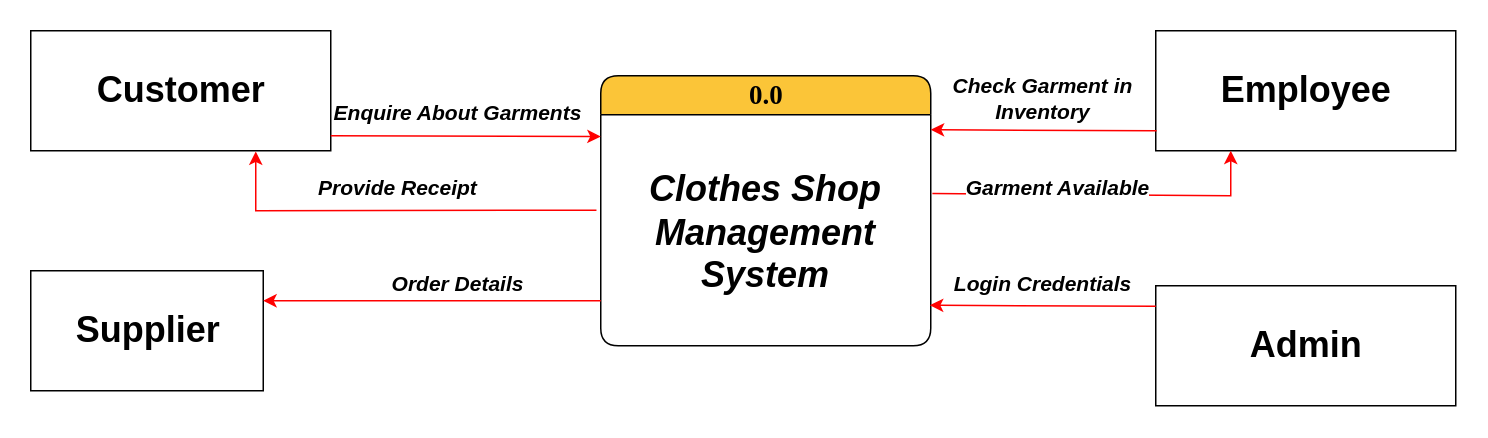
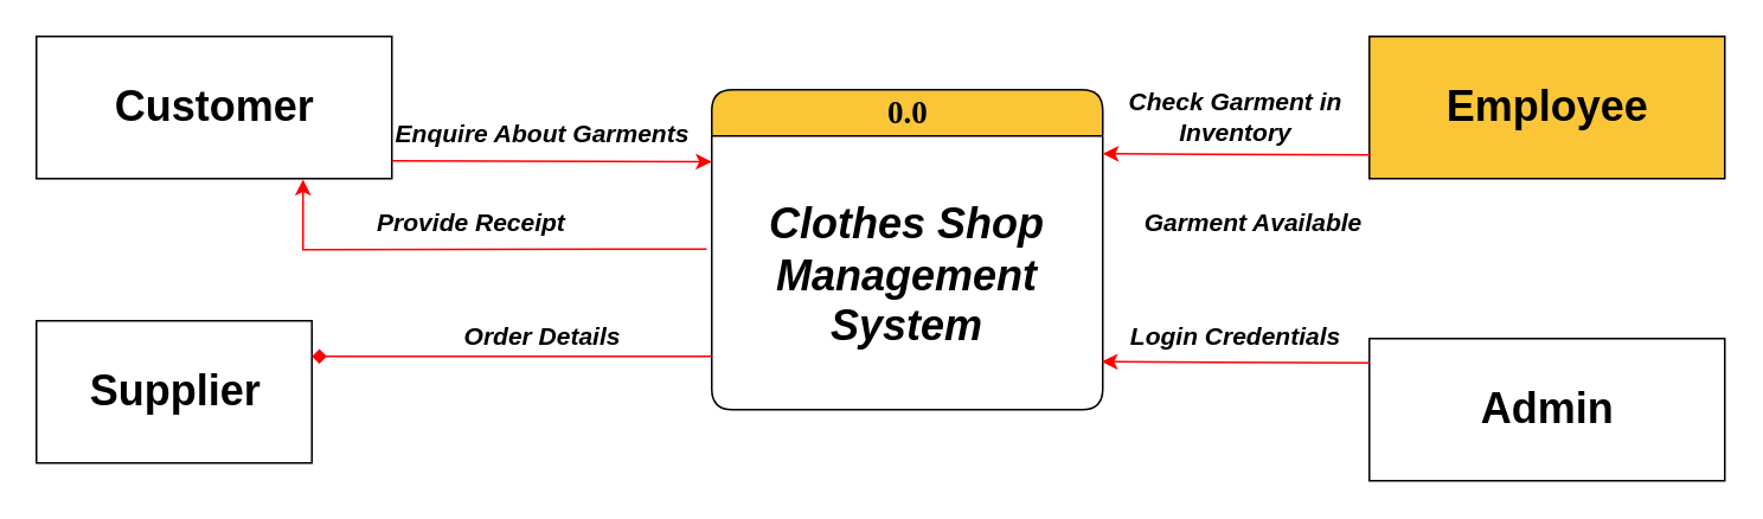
- <mxCell id="6" value="&lt;span style=&quot;font-size: 24px;&quot;&gt;&lt;b&gt;Employee&lt;/b&gt;&lt;/span&gt;" style="html=1;dashed=0;whitespace=wrap;" parent="1" vertex="1"><mxGeometry x="770" y="20" width="200" height="80" as="geometry" /></mxCell>
+ <mxCell id="6" value="&lt;span style=&quot;font-size: 24px;&quot;&gt;&lt;b&gt;Employee&lt;/b&gt;&lt;/span&gt;" style="html=1;dashed=0;whitespace=wrap;fillColor=#fbc538;" parent="1" vertex="1"><mxGeometry x="770" y="20" width="200" height="80" as="geometry" /></mxCell>
- <mxCell id="16" value="" style="endArrow=classic;html=1;rounded=0;fontSize=12;elbow=vertical;entryX=0.25;entryY=1;entryDx=0;entryDy=0;exitX=1.005;exitY=0.341;exitDx=0;exitDy=0;exitPerimeter=0;strokeColor=#FF0000;" parent="1" source="3" target="6" edge="1"><mxGeometry width="50" height="50" relative="1" as="geometry"><mxPoint x="620" y="120" as="sourcePoint" /><mxPoint x="800" y="120.476" as="targetPoint" /><Array as="points"><mxPoint x="820" y="130" /></Array></mxGeometry></mxCell>
- <mxCell id="12" value="" style="endArrow=classic;html=1;rounded=0;fontSize=14;elbow=vertical;entryX=1;entryY=0.25;entryDx=0;entryDy=0;exitX=0;exitY=0.805;exitDx=0;exitDy=0;exitPerimeter=0;strokeColor=#FF0000;" parent="1" source="3" target="7" edge="1"><mxGeometry width="50" height="50" relative="1" as="geometry"><mxPoint x="400" y="220" as="sourcePoint" /><mxPoint x="450" y="170" as="targetPoint" /></mxGeometry></mxCell>
+ <mxCell id="12" value="" style="endArrow=diamond;html=1;rounded=0;fontSize=14;elbow=vertical;entryX=1;entryY=0.25;entryDx=0;entryDy=0;exitX=0;exitY=0.805;exitDx=0;exitDy=0;exitPerimeter=0;strokeColor=#FF0000;" parent="1" source="3" target="7" edge="1"><mxGeometry width="50" height="50" relative="1" as="geometry"><mxPoint x="400" y="220" as="sourcePoint" /><mxPoint x="450" y="170" as="targetPoint" /></mxGeometry></mxCell>
